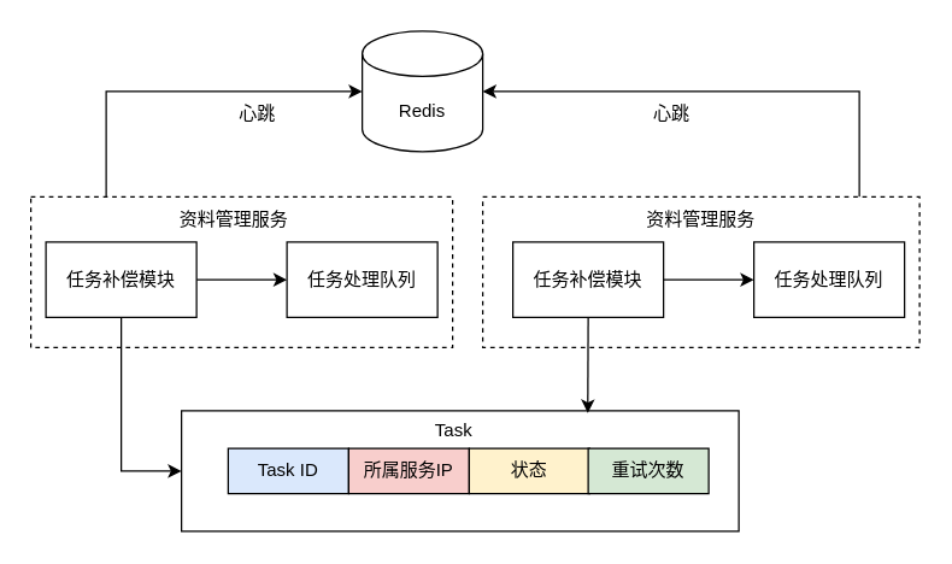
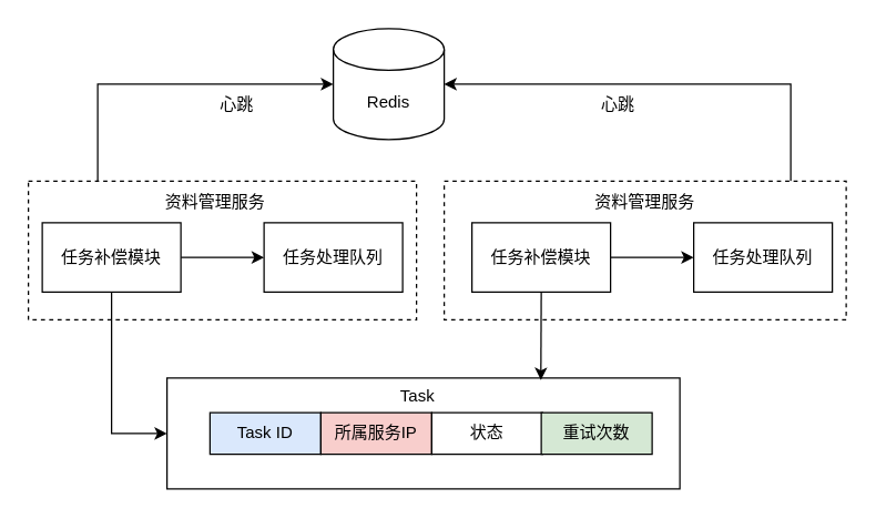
- <mxCell id="17" value="状态" style="rounded=0;whiteSpace=wrap;html=1;fillColor=#fff2cc;" vertex="1" parent="1"><mxGeometry x="311" y="297" width="80" height="30" as="geometry" /></mxCell>
+ <mxCell id="17" value="状态" style="rounded=0;whiteSpace=wrap;html=1;" vertex="1" parent="1"><mxGeometry x="311" y="297" width="80" height="30" as="geometry" /></mxCell>
